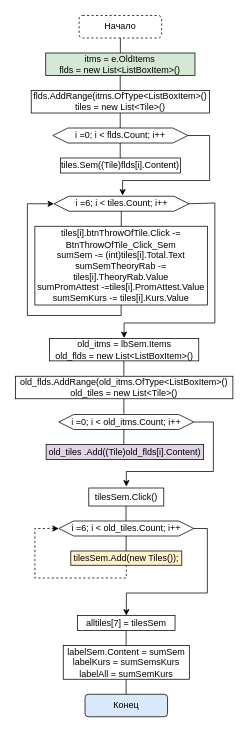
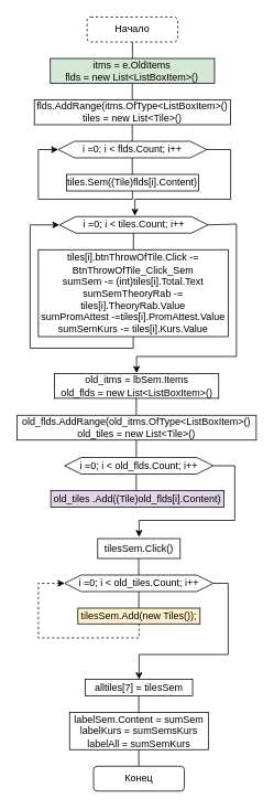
+ <mxCell id="5" value="" style="endArrow=none;html=1;rounded=0;exitX=0;exitY=0.5;exitDx=0;exitDy=0;startArrow=classic;startFill=1;entryX=0.5;entryY=1;entryDx=0;entryDy=0;" edge="1" parent="1" source="6" target="4"><mxGeometry width="50" height="50" relative="1" as="geometry"><mxPoint x="18.98" y="335" as="sourcePoint" /><mxPoint x="162.98" y="315" as="targetPoint" /><Array as="points"><mxPoint x="45.98" y="180" /><mxPoint x="45.98" y="240" /><mxPoint x="159.98" y="240" /></Array></mxGeometry></mxCell>
- <mxCell id="22" value="&lt;span&gt;i =6; i &amp;lt; tiles.Count; i++&lt;/span&gt;" style="shape=hexagon;perimeter=hexagonPerimeter2;whiteSpace=wrap;html=1;fixedSize=1;" vertex="1" parent="1"><mxGeometry x="71.51" y="261" width="180" height="20" as="geometry" /></mxCell>
+ <mxCell id="22" value="&lt;span&gt;i =0; i &amp;lt; tiles.Count; i++&lt;/span&gt;" style="shape=hexagon;perimeter=hexagonPerimeter2;whiteSpace=wrap;html=1;fixedSize=1;" vertex="1" parent="1"><mxGeometry x="71.51" y="261" width="180" height="20" as="geometry" /></mxCell>
- <mxCell id="17" value="&lt;span&gt;i =0; i &amp;lt;&amp;nbsp;&lt;/span&gt;old_itms&lt;span&gt;.Count; i++&lt;/span&gt;" style="shape=hexagon;perimeter=hexagonPerimeter2;whiteSpace=wrap;html=1;fixedSize=1;" vertex="1" parent="1"><mxGeometry x="77.89" y="552" width="180" height="20" as="geometry" /></mxCell>
+ <mxCell id="17" value="&lt;span&gt;i =0; i &amp;lt;&amp;nbsp;&lt;/span&gt;old_flds&lt;span&gt;.Count; i++&lt;/span&gt;" style="shape=hexagon;perimeter=hexagonPerimeter2;whiteSpace=wrap;html=1;fixedSize=1;" vertex="1" parent="1"><mxGeometry x="77.89" y="552" width="180" height="20" as="geometry" /></mxCell>
- <mxCell id="12" value="&lt;span&gt;i =6; i &amp;lt; old_tiles.Count; i++&lt;/span&gt;" style="shape=hexagon;perimeter=hexagonPerimeter2;whiteSpace=wrap;html=1;fixedSize=1;" vertex="1" parent="1"><mxGeometry x="77.89" y="694" width="180" height="20" as="geometry" /></mxCell>
+ <mxCell id="12" value="&lt;span&gt;i =0; i &amp;lt; old_tiles.Count; i++&lt;/span&gt;" style="shape=hexagon;perimeter=hexagonPerimeter2;whiteSpace=wrap;html=1;fixedSize=1;" vertex="1" parent="1"><mxGeometry x="77.89" y="694" width="180" height="20" as="geometry" /></mxCell>
- <mxCell id="34" value="Конец" style="rounded=1;whiteSpace=wrap;html=1;fillColor=#dae8fc;" vertex="1" parent="1"><mxGeometry x="112.89" y="925" width="110" height="30" as="geometry" /></mxCell>
+ <mxCell id="34" value="Конец" style="rounded=1;whiteSpace=wrap;html=1;" vertex="1" parent="1"><mxGeometry x="112.89" y="925" width="110" height="30" as="geometry" /></mxCell>
